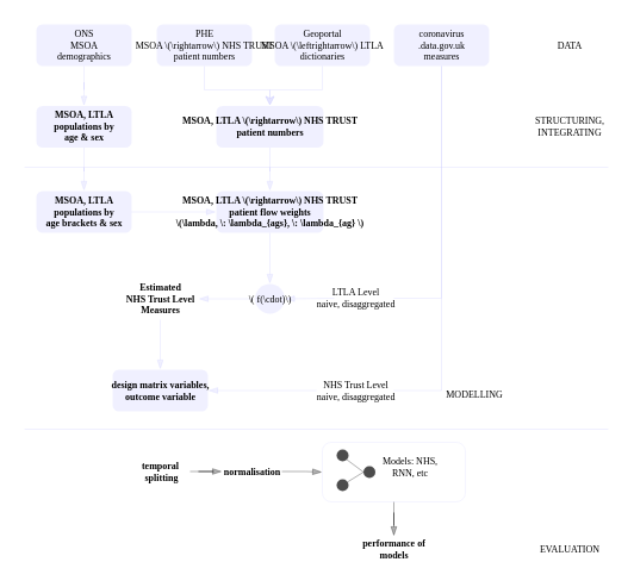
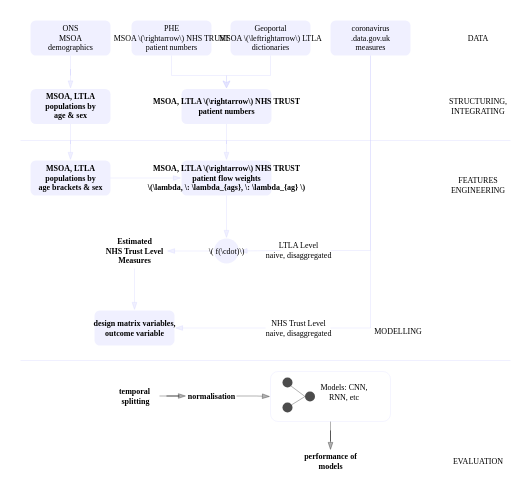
+ <mxCell id="17" value="FEATURES ENGINEERING" style="text;html=1;strokeColor=none;fillColor=none;align=center;verticalAlign=middle;whiteSpace=wrap;rounded=1;fontFamily=Gafata;fontSize=8;opacity=30;shadow=0;arcSize=50;" parent="1" vertex="1"><mxGeometry x="458" y="175" width="40" height="20" as="geometry" /></mxCell>
- <mxCell id="42" value="Models: NHS, RNN, etc" style="text;html=1;strokeColor=none;fillColor=none;align=center;verticalAlign=middle;whiteSpace=wrap;rounded=1;fontFamily=Gafata;fontSize=8;opacity=30;shadow=0;arcSize=50;" parent="1" vertex="1"><mxGeometry x="314" y="382" width="60" height="20" as="geometry" /></mxCell>
+ <mxCell id="42" value="Models: CNN, RNN, etc" style="text;html=1;strokeColor=none;fillColor=none;align=center;verticalAlign=middle;whiteSpace=wrap;rounded=1;fontFamily=Gafata;fontSize=8;opacity=30;shadow=0;arcSize=50;" parent="1" vertex="1"><mxGeometry x="314" y="382" width="60" height="20" as="geometry" /></mxCell>
